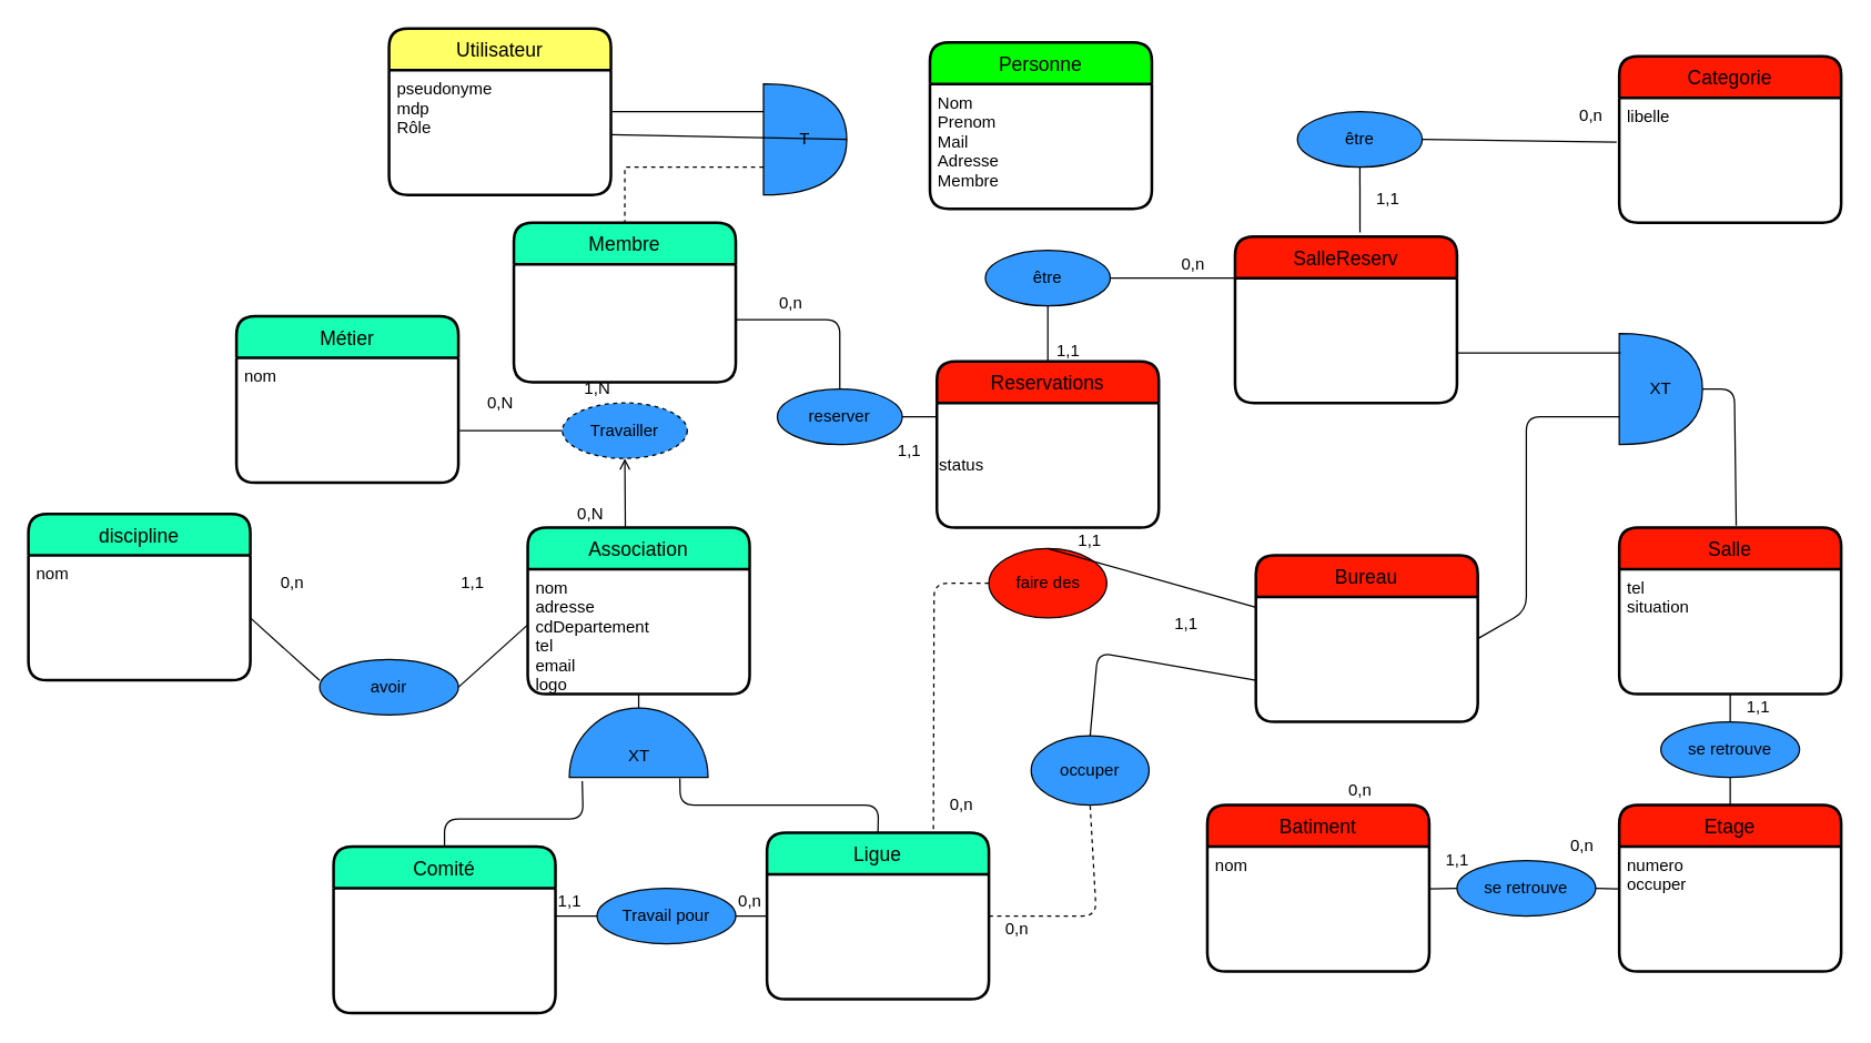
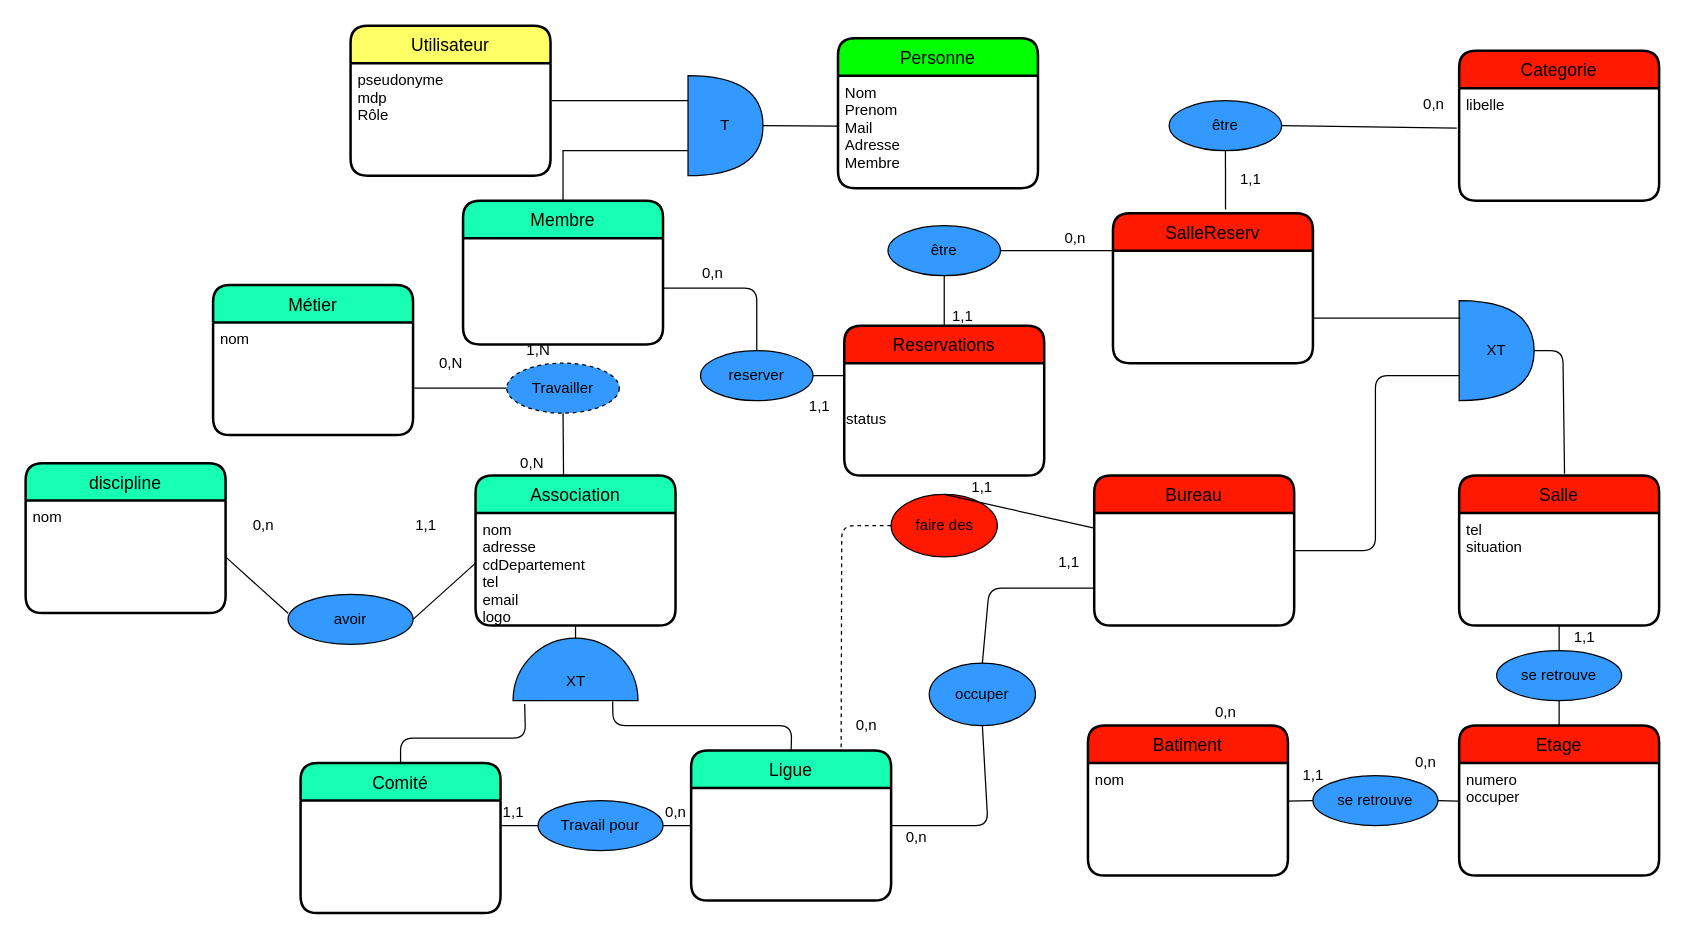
- <mxCell id="38" value="" style="endArrow=none;html=1;rounded=0;exitX=1;exitY=0.5;exitDx=0;exitDy=0;exitPerimeter=0;" parent="1" source="35" target="46" edge="1"><mxGeometry relative="1" as="geometry"><mxPoint x="290" y="110" as="sourcePoint" /><mxPoint x="680" y="100" as="targetPoint" /></mxGeometry></mxCell>
+ <mxCell id="38" value="" style="endArrow=none;html=1;rounded=0;exitX=1;exitY=0.5;exitDx=0;exitDy=0;exitPerimeter=0;entryX=0;entryY=0.448;entryDx=0;entryDy=0;entryPerimeter=0;" parent="1" source="35" target="48" edge="1"><mxGeometry relative="1" as="geometry"><mxPoint x="290" y="110" as="sourcePoint" /><mxPoint x="680" y="100" as="targetPoint" /></mxGeometry></mxCell>
- <mxCell id="37" value="" style="endArrow=none;html=1;rounded=0;exitX=0;exitY=0.75;exitDx=0;exitDy=0;exitPerimeter=0;entryX=0.5;entryY=0;entryDx=0;entryDy=0;dashed=1;" parent="1" source="35" target="49" edge="1"><mxGeometry relative="1" as="geometry"><mxPoint x="290" y="110" as="sourcePoint" /><mxPoint x="450" y="110" as="targetPoint" /><Array as="points"><mxPoint x="450" y="120" /></Array></mxGeometry></mxCell>
+ <mxCell id="37" value="" style="endArrow=none;html=1;rounded=0;exitX=0;exitY=0.75;exitDx=0;exitDy=0;exitPerimeter=0;entryX=0.5;entryY=0;entryDx=0;entryDy=0;" parent="1" source="35" target="49" edge="1"><mxGeometry relative="1" as="geometry"><mxPoint x="290" y="110" as="sourcePoint" /><mxPoint x="450" y="110" as="targetPoint" /><Array as="points"><mxPoint x="450" y="120" /></Array></mxGeometry></mxCell>
- <mxCell id="28" value="" style="endArrow=open;html=1;exitX=0.44;exitY=0.006;exitDx=0;exitDy=0;exitPerimeter=0;" parent="1" source="31" target="8" edge="1"><mxGeometry width="50" height="50" relative="1" as="geometry"><mxPoint x="390" y="520" as="sourcePoint" /><mxPoint x="440" y="470" as="targetPoint" /></mxGeometry></mxCell>
+ <mxCell id="28" value="" style="endArrow=none;html=1;exitX=0.44;exitY=0.006;exitDx=0;exitDy=0;exitPerimeter=0;" parent="1" source="31" target="8" edge="1"><mxGeometry width="50" height="50" relative="1" as="geometry"><mxPoint x="390" y="520" as="sourcePoint" /><mxPoint x="440" y="470" as="targetPoint" /></mxGeometry></mxCell>
- <mxCell id="60" value="Bureau" style="swimlane;childLayout=stackLayout;horizontal=1;startSize=30;horizontalStack=0;rounded=1;fontSize=14;fontStyle=0;strokeWidth=2;resizeParent=0;resizeLast=1;shadow=0;dashed=0;align=center;fillColor=#FF1900;" parent="1" vertex="1"><mxGeometry x="905" y="400" width="160" height="120" as="geometry" /></mxCell>
+ <mxCell id="60" value="Bureau" style="swimlane;childLayout=stackLayout;horizontal=1;startSize=30;horizontalStack=0;rounded=1;fontSize=14;fontStyle=0;strokeWidth=2;resizeParent=0;resizeLast=1;shadow=0;dashed=0;align=center;fillColor=#FF1900;" parent="1" vertex="1"><mxGeometry x="875" y="380" width="160" height="120" as="geometry" /></mxCell>
- <mxCell id="85" value="" style="endArrow=none;html=1;entryX=0.5;entryY=1;entryDx=0;entryDy=0;exitX=1;exitY=0.5;exitDx=0;exitDy=0;dashed=1;" parent="1" source="42" target="72" edge="1"><mxGeometry width="50" height="50" relative="1" as="geometry"><mxPoint x="885" y="480" as="sourcePoint" /><mxPoint x="800.5" y="530" as="targetPoint" /><Array as="points"><mxPoint x="790" y="660" /></Array></mxGeometry></mxCell>
+ <mxCell id="85" value="" style="endArrow=none;html=1;entryX=0.5;entryY=1;entryDx=0;entryDy=0;exitX=1;exitY=0.5;exitDx=0;exitDy=0;" parent="1" source="42" target="72" edge="1"><mxGeometry width="50" height="50" relative="1" as="geometry"><mxPoint x="885" y="480" as="sourcePoint" /><mxPoint x="800.5" y="530" as="targetPoint" /><Array as="points"><mxPoint x="790" y="660" /></Array></mxGeometry></mxCell>
